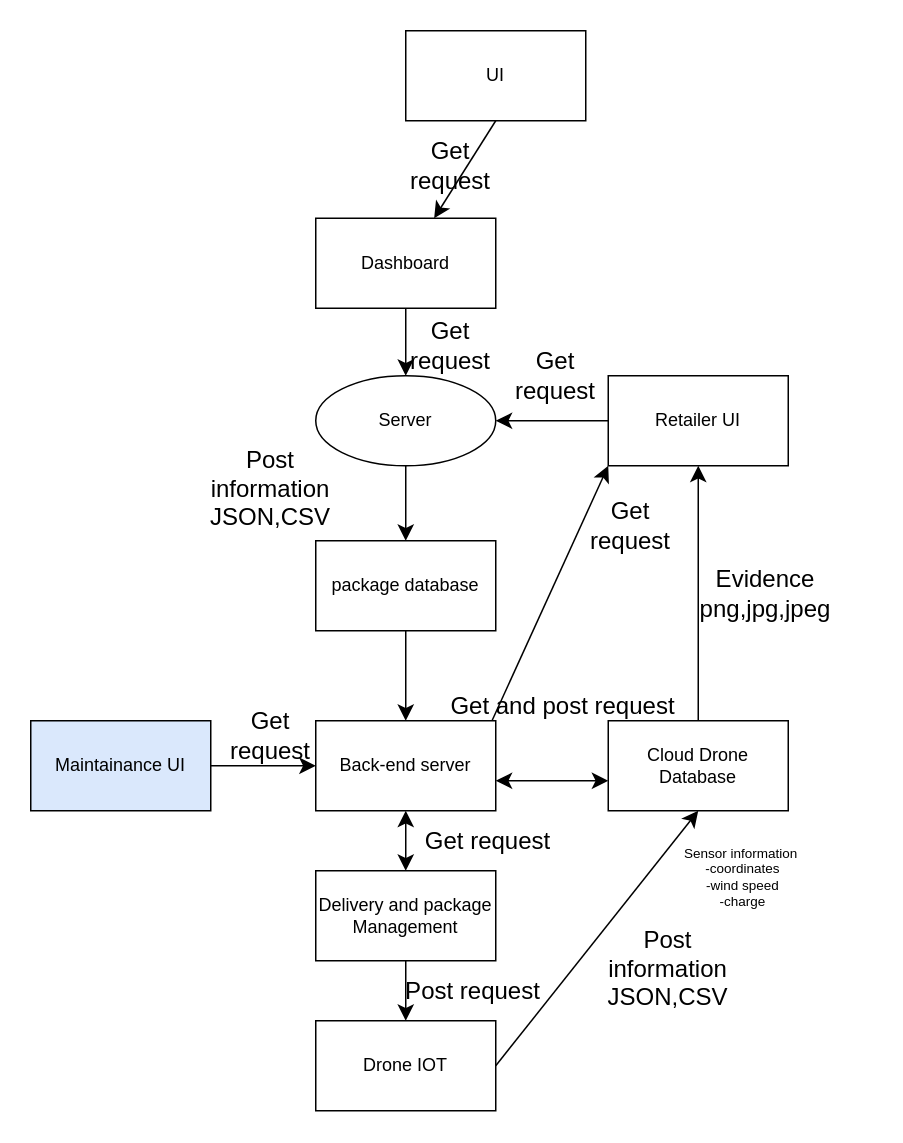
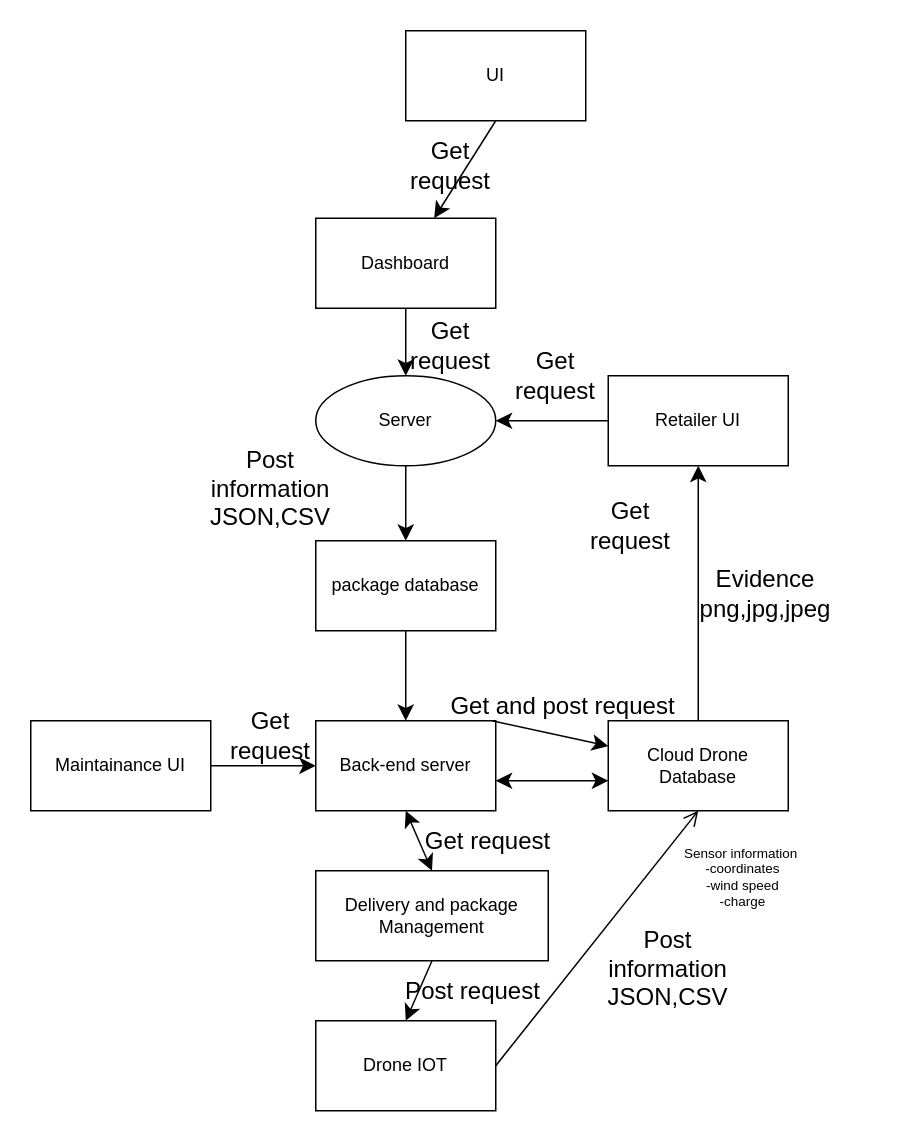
- <mxCell id="32" style="edgeStyle=none;curved=1;rounded=0;orthogonalLoop=1;jettySize=auto;html=1;exitX=0.25;exitY=1;exitDx=0;exitDy=0;entryX=0;entryY=1;entryDx=0;entryDy=0;fontSize=12;startSize=8;endSize=8;" edge="1" parent="1" source="33" target="11"><mxGeometry relative="1" as="geometry" /></mxCell>
+ <mxCell id="32" style="edgeStyle=none;curved=1;rounded=0;orthogonalLoop=1;jettySize=auto;html=1;exitX=0.25;exitY=1;exitDx=0;exitDy=0;fontSize=12;startSize=8;endSize=8;" edge="1" parent="1" source="33" target="14"><mxGeometry relative="1" as="geometry" /></mxCell>
- <mxCell id="17" value="Maintainance UI" style="rounded=0;whiteSpace=wrap;html=1;fillColor=#dae8fc;" vertex="1" parent="1"><mxGeometry x="20" y="480" width="120" height="60" as="geometry" /></mxCell>
+ <mxCell id="17" value="Maintainance UI" style="rounded=0;whiteSpace=wrap;html=1;" vertex="1" parent="1"><mxGeometry x="20" y="480" width="120" height="60" as="geometry" /></mxCell>
- <mxCell id="20" style="edgeStyle=none;curved=1;rounded=0;orthogonalLoop=1;jettySize=auto;html=1;exitX=1;exitY=0.5;exitDx=0;exitDy=0;entryX=0.5;entryY=1;entryDx=0;entryDy=0;fontSize=12;startSize=8;endSize=8;" edge="1" parent="1" source="21" target="14"><mxGeometry relative="1" as="geometry" /></mxCell>
+ <mxCell id="20" style="edgeStyle=none;curved=1;rounded=0;orthogonalLoop=1;jettySize=auto;html=1;exitX=1;exitY=0.5;exitDx=0;exitDy=0;entryX=0.5;entryY=1;entryDx=0;entryDy=0;fontSize=12;startSize=8;endSize=8;endArrow=open;" edge="1" parent="1" source="21" target="14"><mxGeometry relative="1" as="geometry" /></mxCell>
- <mxCell id="19" value="Delivery and package Management" style="rounded=0;whiteSpace=wrap;html=1;" vertex="1" parent="1"><mxGeometry x="210" y="580" width="120" height="60" as="geometry" /></mxCell>
+ <mxCell id="19" value="Delivery and package Management" style="rounded=0;whiteSpace=wrap;html=1;" vertex="1" parent="1"><mxGeometry x="210" y="580" width="155" height="60" as="geometry" /></mxCell>
